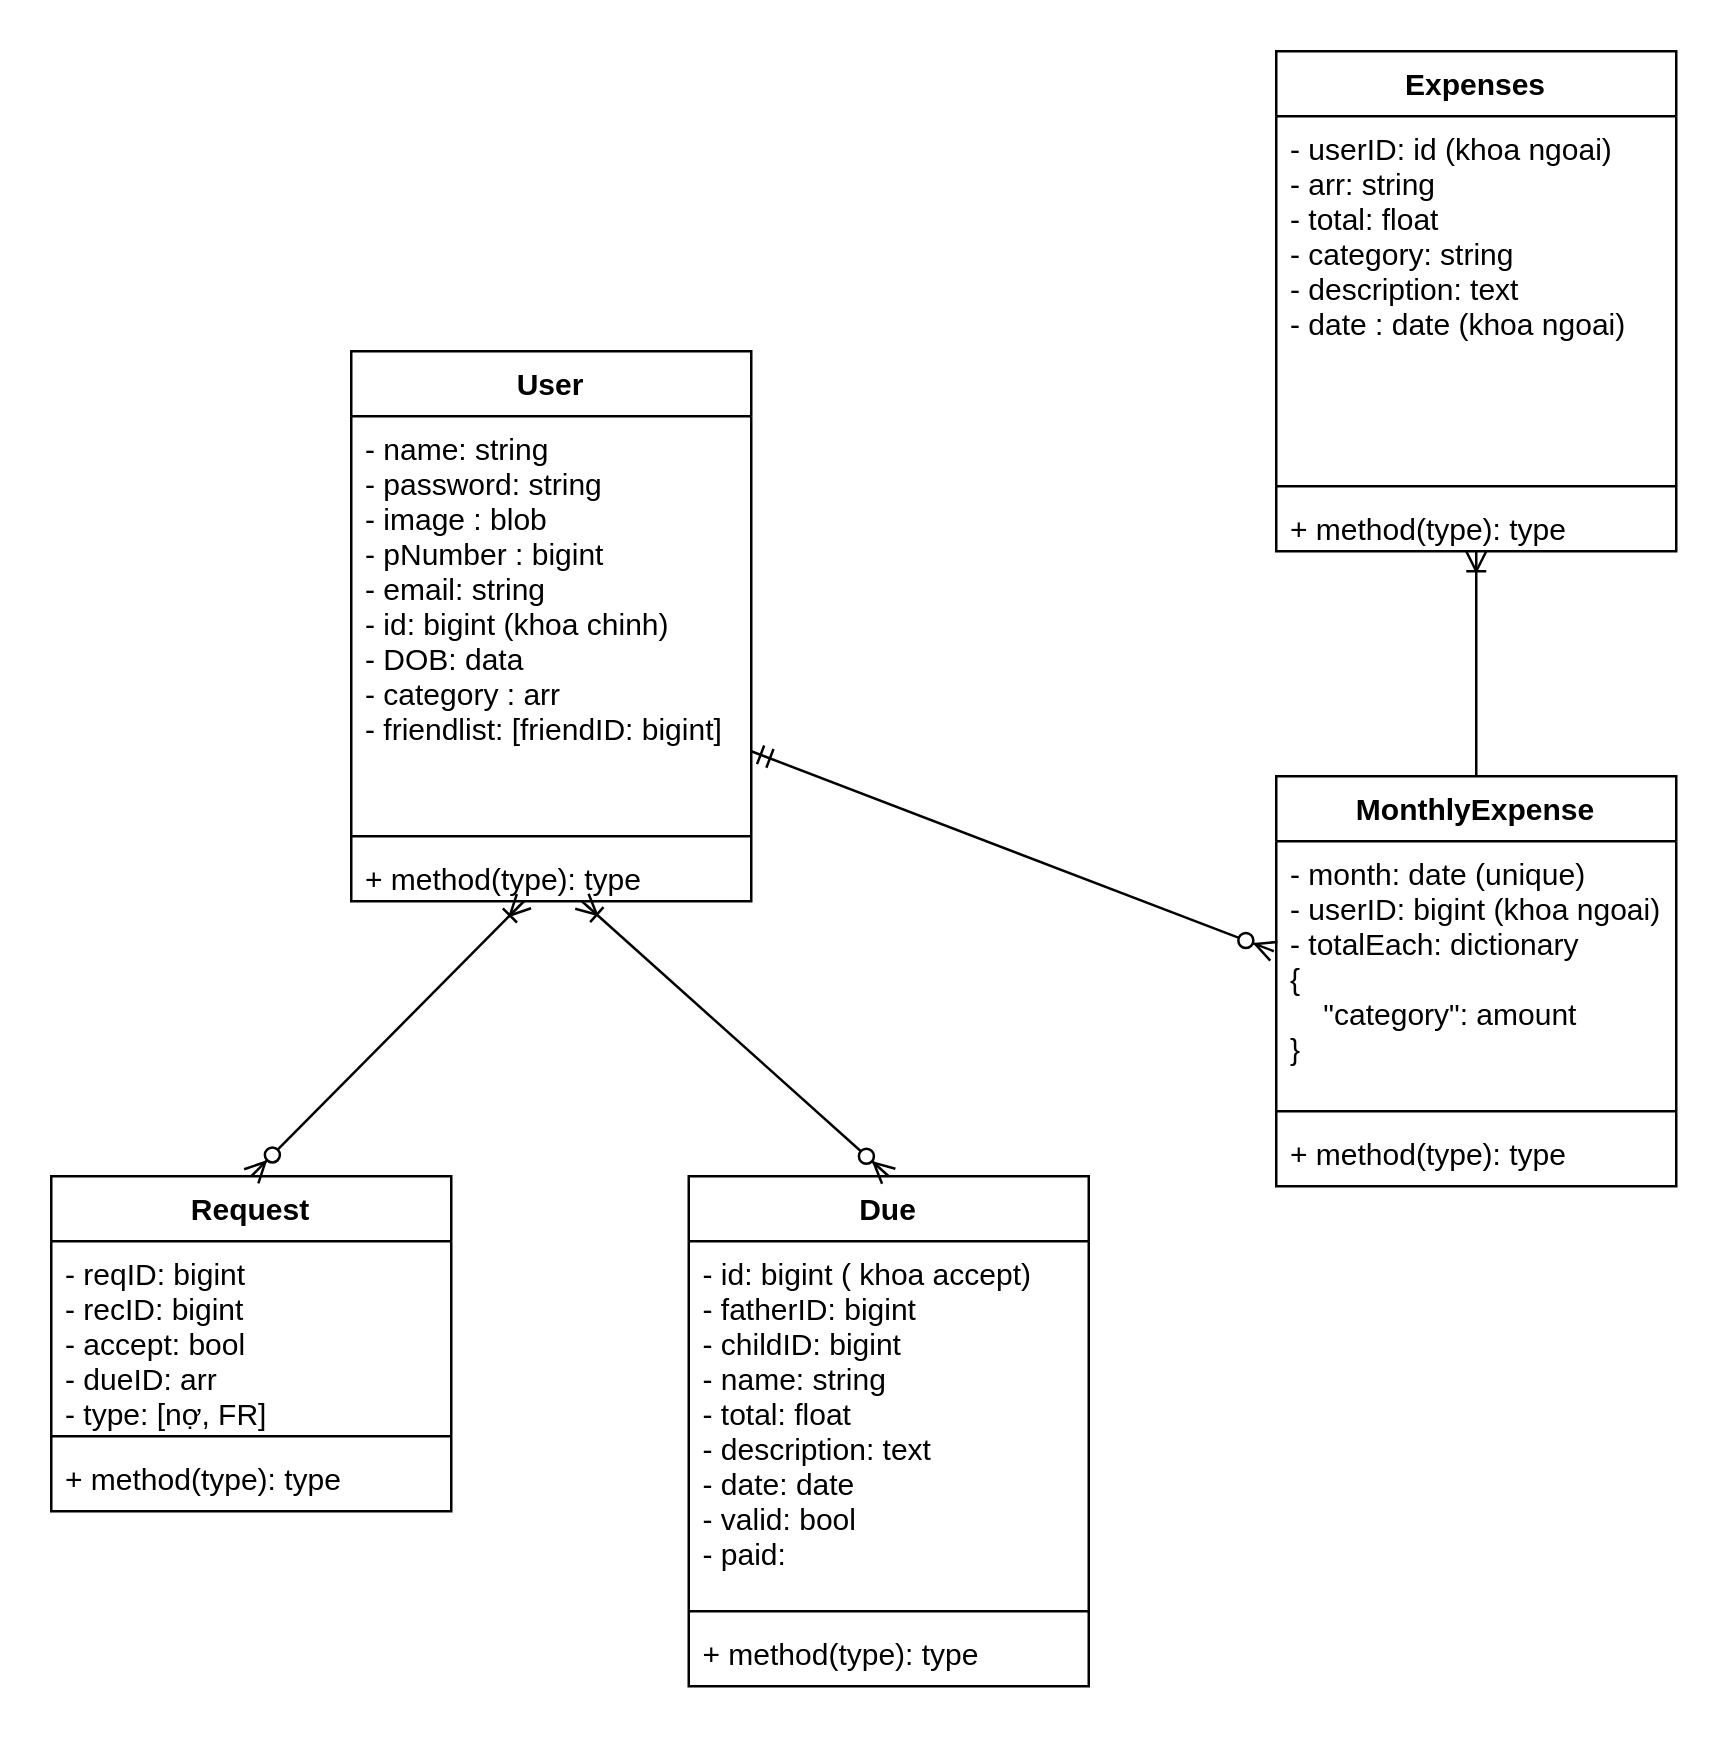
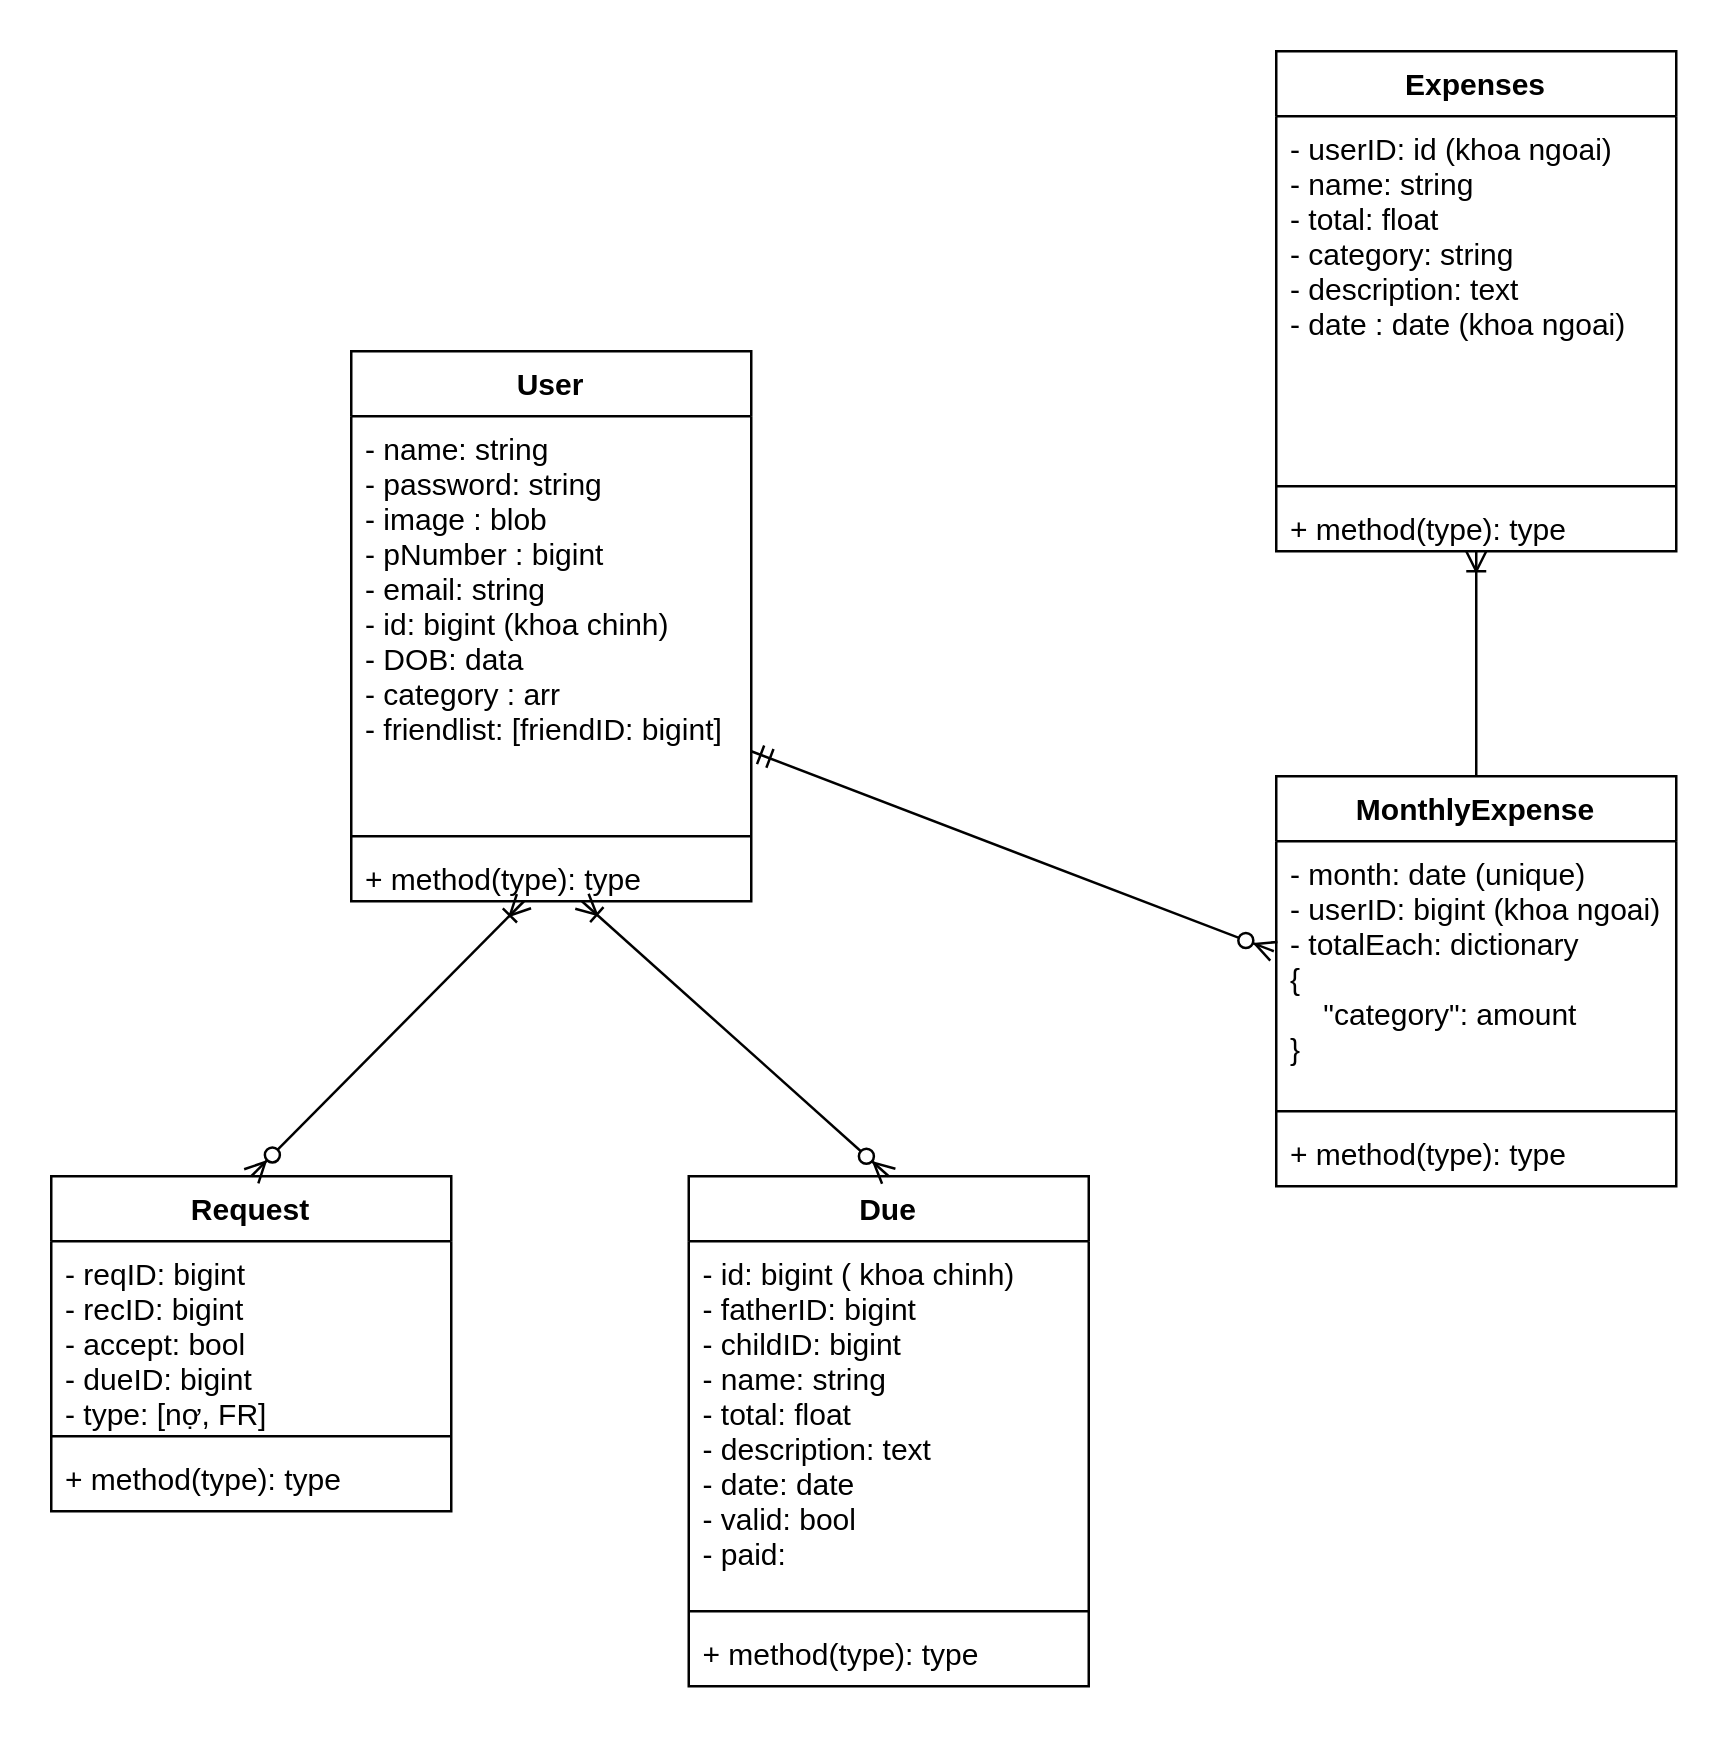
- <mxCell id="7" value="- userID: id (khoa ngoai)&#10;- arr: string&#10;- total: float&#10;- category: string&#10;- description: text&#10;- date : date (khoa ngoai)" style="text;strokeColor=none;fillColor=none;align=left;verticalAlign=top;spacingLeft=4;spacingRight=4;overflow=hidden;rotatable=0;points=[[0,0.5],[1,0.5]];portConstraint=eastwest;" parent="6" vertex="1"><mxGeometry y="26" width="160" height="144" as="geometry" /></mxCell>
+ <mxCell id="7" value="- userID: id (khoa ngoai)&#10;- name: string&#10;- total: float&#10;- category: string&#10;- description: text&#10;- date : date (khoa ngoai)" style="text;strokeColor=none;fillColor=none;align=left;verticalAlign=top;spacingLeft=4;spacingRight=4;overflow=hidden;rotatable=0;points=[[0,0.5],[1,0.5]];portConstraint=eastwest;" parent="6" vertex="1"><mxGeometry y="26" width="160" height="144" as="geometry" /></mxCell>
- <mxCell id="20" value="- reqID: bigint&#10;- recID: bigint&#10;- accept: bool&#10;- dueID: arr&#10;- type: [nợ, FR]" style="text;strokeColor=none;fillColor=none;align=left;verticalAlign=top;spacingLeft=4;spacingRight=4;overflow=hidden;rotatable=0;points=[[0,0.5],[1,0.5]];portConstraint=eastwest;" parent="19" vertex="1"><mxGeometry y="26" width="160" height="74" as="geometry" /></mxCell>
+ <mxCell id="20" value="- reqID: bigint&#10;- recID: bigint&#10;- accept: bool&#10;- dueID: bigint&#10;- type: [nợ, FR]" style="text;strokeColor=none;fillColor=none;align=left;verticalAlign=top;spacingLeft=4;spacingRight=4;overflow=hidden;rotatable=0;points=[[0,0.5],[1,0.5]];portConstraint=eastwest;" parent="19" vertex="1"><mxGeometry y="26" width="160" height="74" as="geometry" /></mxCell>
- <mxCell id="16" value="- id: bigint ( khoa accept)&#10;- fatherID: bigint &#10;- childID: bigint&#10;- name: string&#10;- total: float&#10;- description: text&#10;- date: date&#10;- valid: bool&#10;- paid: " style="text;strokeColor=none;fillColor=none;align=left;verticalAlign=top;spacingLeft=4;spacingRight=4;overflow=hidden;rotatable=0;points=[[0,0.5],[1,0.5]];portConstraint=eastwest;" parent="15" vertex="1"><mxGeometry y="26" width="160" height="144" as="geometry" /></mxCell>
+ <mxCell id="16" value="- id: bigint ( khoa chinh)&#10;- fatherID: bigint &#10;- childID: bigint&#10;- name: string&#10;- total: float&#10;- description: text&#10;- date: date&#10;- valid: bool&#10;- paid: " style="text;strokeColor=none;fillColor=none;align=left;verticalAlign=top;spacingLeft=4;spacingRight=4;overflow=hidden;rotatable=0;points=[[0,0.5],[1,0.5]];portConstraint=eastwest;" parent="15" vertex="1"><mxGeometry y="26" width="160" height="144" as="geometry" /></mxCell>
